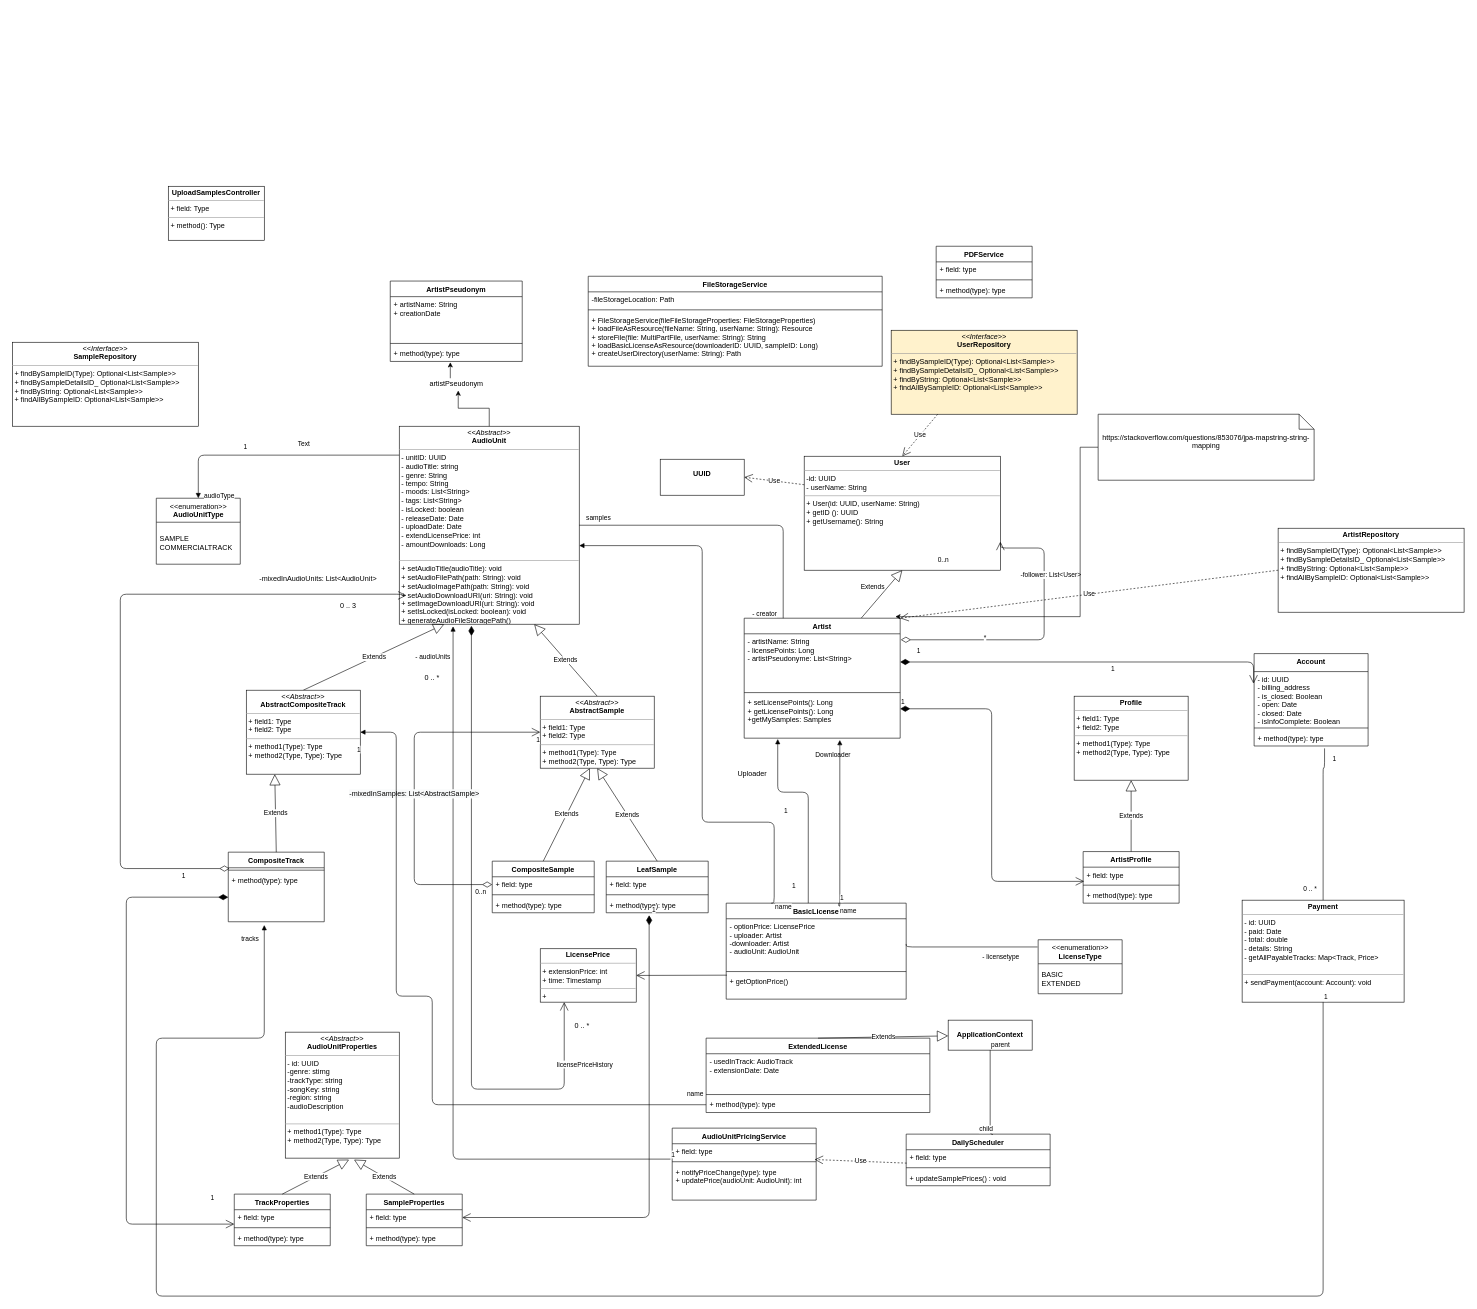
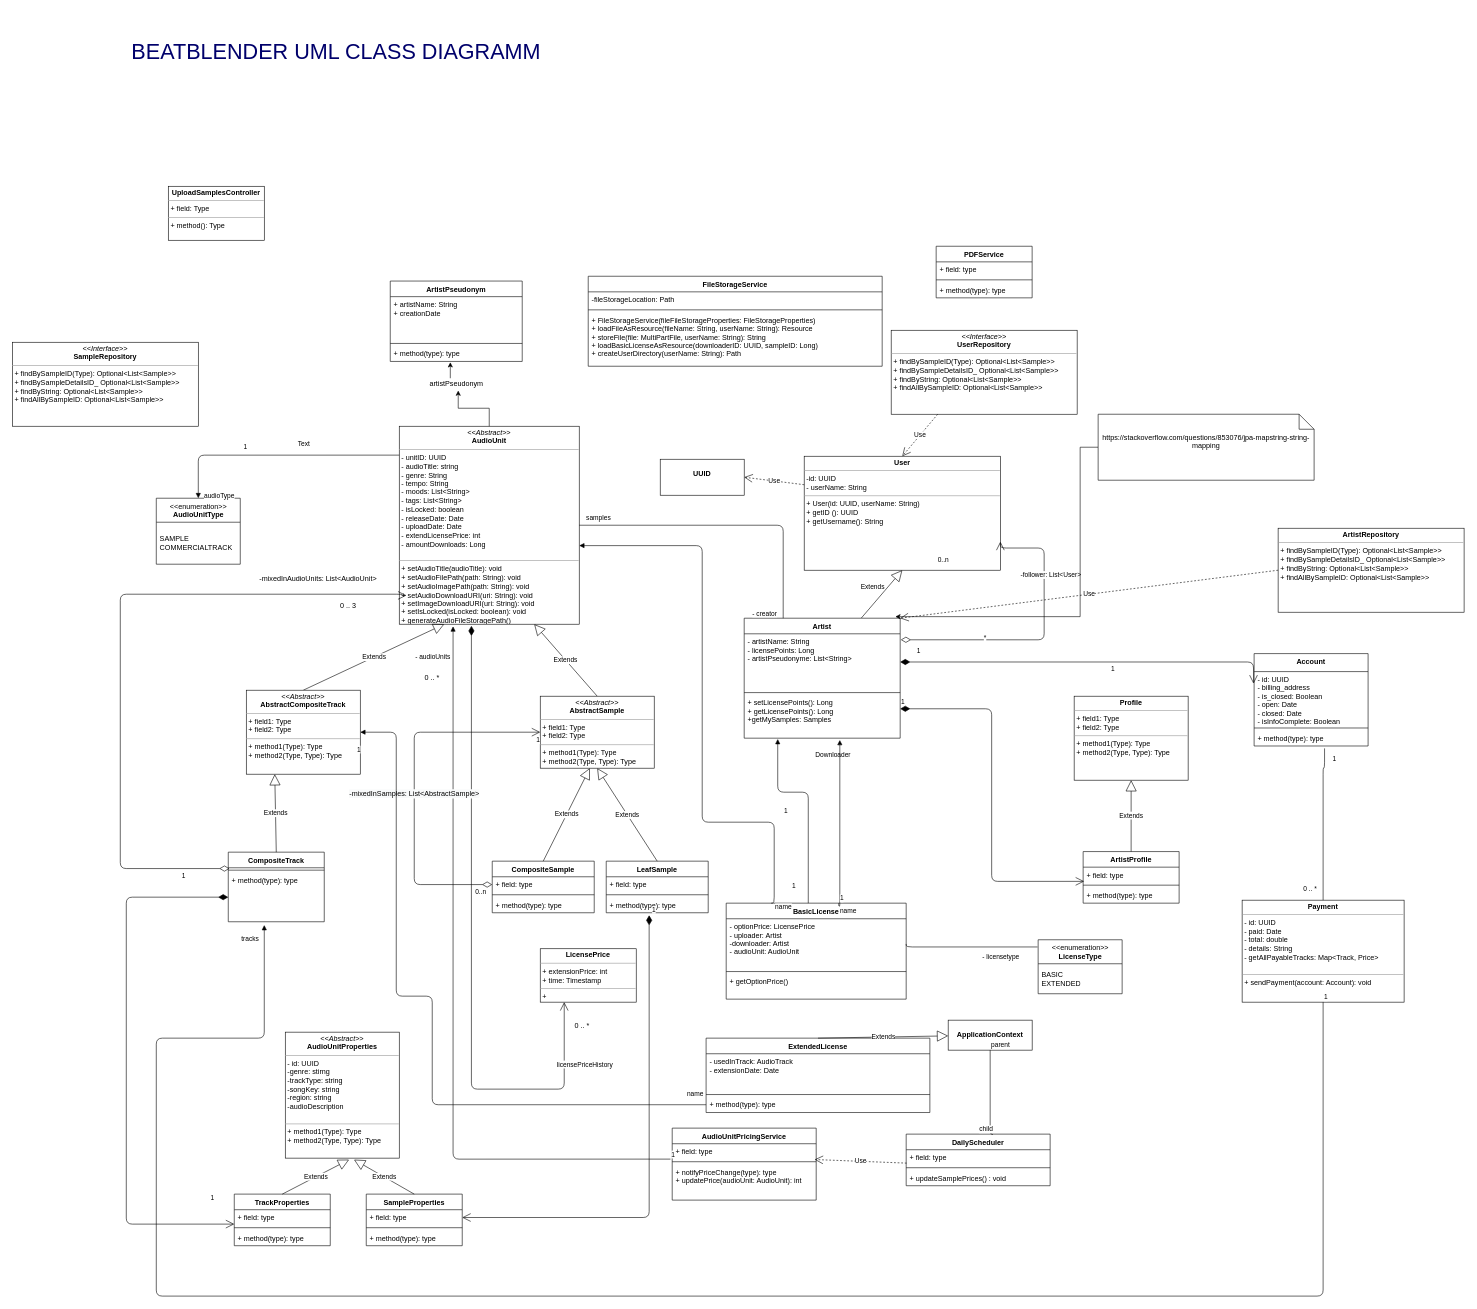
+ <mxCell id="16" value="&lt;font style=&quot;font-size: 36px&quot; color=&quot;#00006b&quot;&gt;BEATBLENDER UML CLASS DIAGRAMM&lt;/font&gt;" style="text;html=1;strokeColor=none;fillColor=none;align=center;verticalAlign=middle;whiteSpace=wrap;rounded=0;" parent="1" vertex="1"><mxGeometry x="160" y="20" width="800" height="130" as="geometry" /></mxCell>
- <mxCell id="64" value="&lt;p style=&quot;margin: 0px ; margin-top: 4px ; text-align: center&quot;&gt;&lt;i&gt;&amp;lt;&amp;lt;Interface&amp;gt;&amp;gt;&lt;/i&gt;&lt;br&gt;&lt;b&gt;UserRepository&lt;/b&gt;&lt;/p&gt;&lt;hr size=&quot;1&quot;&gt;&lt;p style=&quot;margin: 0px ; margin-left: 4px&quot;&gt;+ findBySampleID(Type): Optional&amp;lt;List&amp;lt;Sample&amp;gt;&amp;gt;&lt;br&gt;+ findBySampleDetailsID_ Optional&amp;lt;List&amp;lt;Sample&amp;gt;&amp;gt;&lt;/p&gt;&lt;p style=&quot;margin: 0px ; margin-left: 4px&quot;&gt;+ findByString: Optional&amp;lt;List&amp;lt;Sample&amp;gt;&amp;gt;&lt;/p&gt;&lt;p style=&quot;margin: 0px ; margin-left: 4px&quot;&gt;+ findAllBySampleID: Optional&amp;lt;List&amp;lt;Sample&amp;gt;&amp;gt;&lt;/p&gt;" style="verticalAlign=top;align=left;overflow=fill;fontSize=12;fontFamily=Helvetica;html=1;fillColor=#fff2cc;" parent="1" vertex="1"><mxGeometry x="1485" y="550" width="310" height="140" as="geometry" /></mxCell>
+ <mxCell id="64" value="&lt;p style=&quot;margin: 0px ; margin-top: 4px ; text-align: center&quot;&gt;&lt;i&gt;&amp;lt;&amp;lt;Interface&amp;gt;&amp;gt;&lt;/i&gt;&lt;br&gt;&lt;b&gt;UserRepository&lt;/b&gt;&lt;/p&gt;&lt;hr size=&quot;1&quot;&gt;&lt;p style=&quot;margin: 0px ; margin-left: 4px&quot;&gt;+ findBySampleID(Type): Optional&amp;lt;List&amp;lt;Sample&amp;gt;&amp;gt;&lt;br&gt;+ findBySampleDetailsID_ Optional&amp;lt;List&amp;lt;Sample&amp;gt;&amp;gt;&lt;/p&gt;&lt;p style=&quot;margin: 0px ; margin-left: 4px&quot;&gt;+ findByString: Optional&amp;lt;List&amp;lt;Sample&amp;gt;&amp;gt;&lt;/p&gt;&lt;p style=&quot;margin: 0px ; margin-left: 4px&quot;&gt;+ findAllBySampleID: Optional&amp;lt;List&amp;lt;Sample&amp;gt;&amp;gt;&lt;/p&gt;" style="verticalAlign=top;align=left;overflow=fill;fontSize=12;fontFamily=Helvetica;html=1;fillColor=#FFFFFF;" parent="1" vertex="1"><mxGeometry x="1485" y="550" width="310" height="140" as="geometry" /></mxCell>
- <mxCell id="23" value="Uploader" style="text;html=1;align=center;verticalAlign=middle;resizable=0;points=[];autosize=1;" parent="1" vertex="1"><mxGeometry x="1223" y="1280" width="60" height="20" as="geometry" /></mxCell>
- <mxCell id="129" value="" style="endArrow=open;endFill=1;endSize=12;html=1;entryX=1;entryY=0.5;entryDx=0;entryDy=0;exitX=0.004;exitY=0.048;exitDx=0;exitDy=0;exitPerimeter=0;" parent="1" source="11" target="82" edge="1"><mxGeometry width="160" relative="1" as="geometry"><mxPoint x="880" y="1640" as="sourcePoint" /><mxPoint x="1040" y="1640" as="targetPoint" /></mxGeometry></mxCell>
